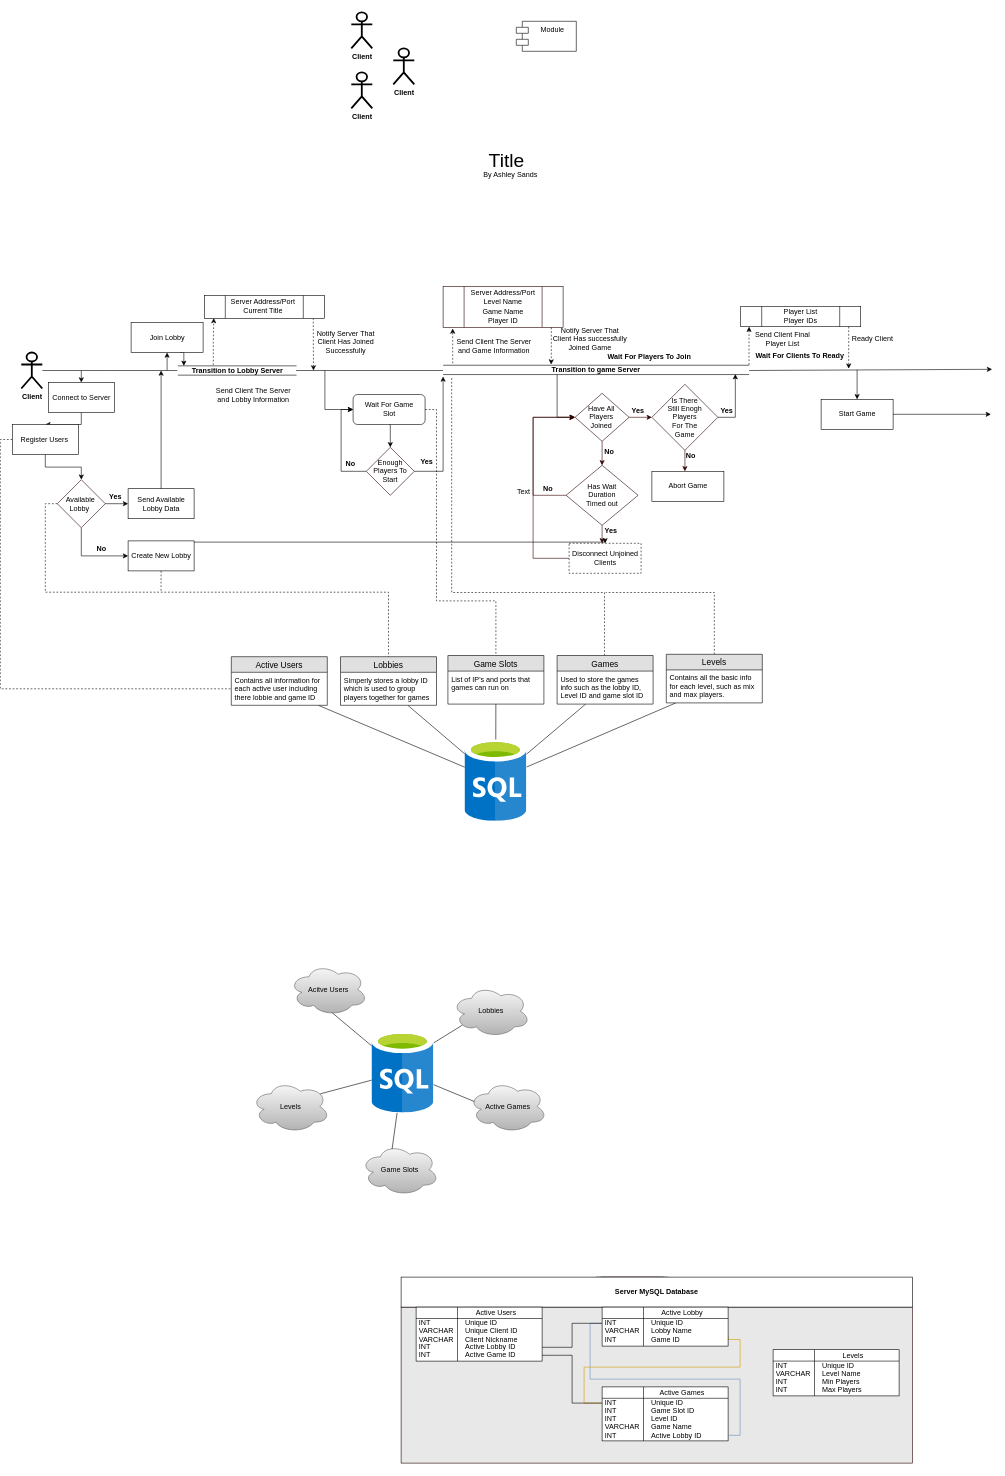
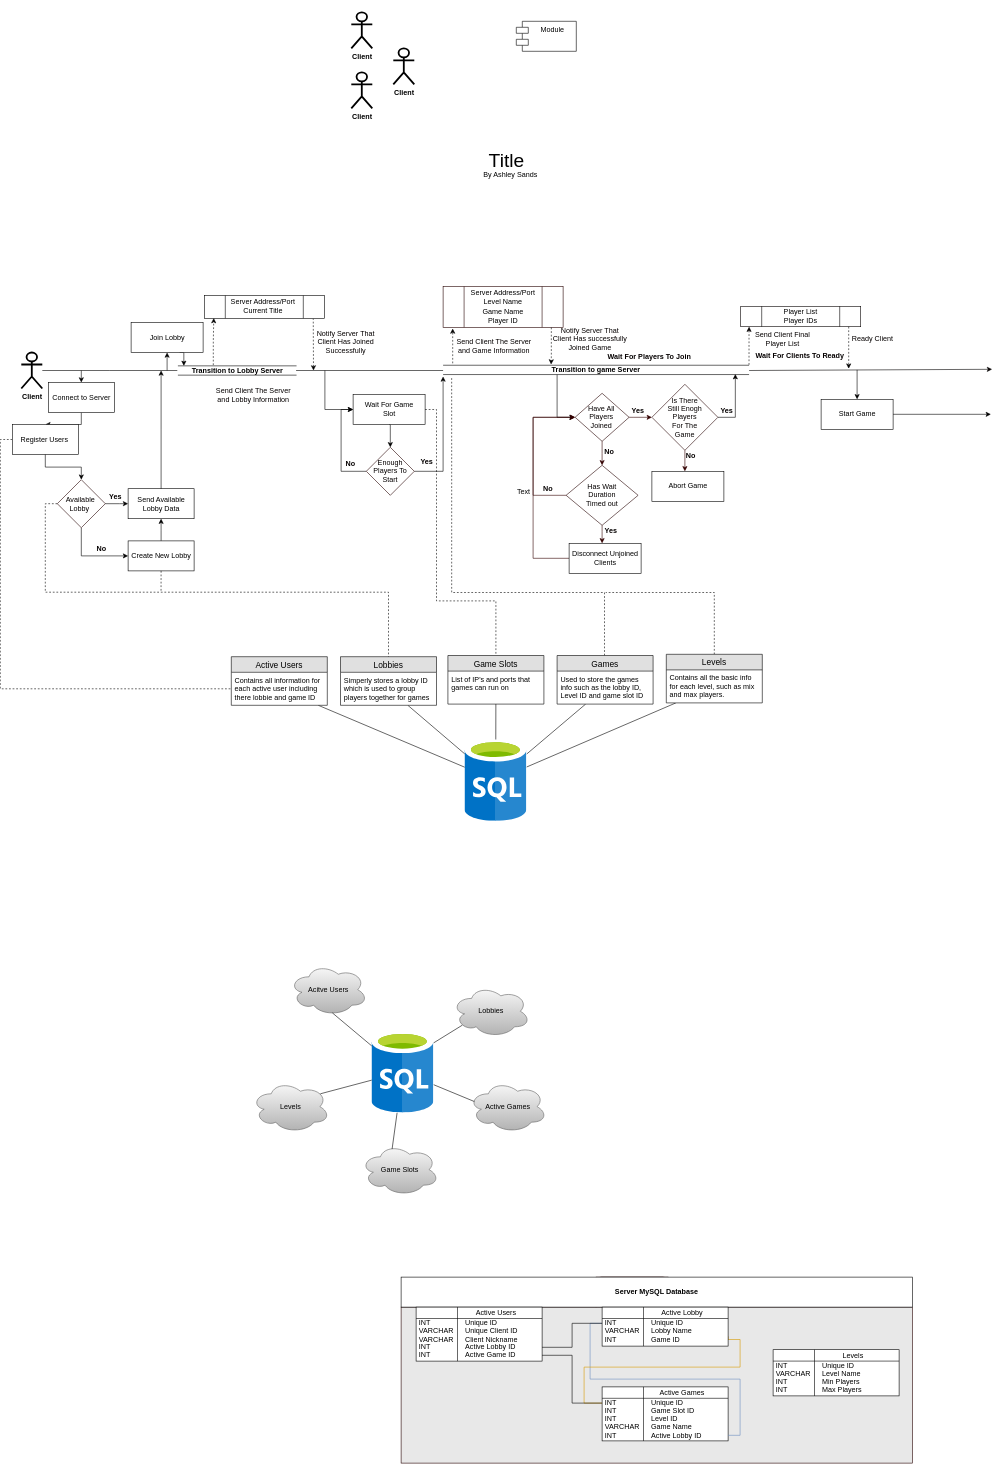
- <mxCell id="6" value="Wait For Game&lt;br&gt;Slot" style="html=1;strokeWidth=1;align=center;rounded=1;" parent="1" vertex="1"><mxGeometry x="588" y="657" width="120" height="50" as="geometry" /></mxCell>
+ <mxCell id="6" value="Wait For Game&lt;br&gt;Slot" style="html=1;strokeWidth=1;align=center;" parent="1" vertex="1"><mxGeometry x="588" y="657" width="120" height="50" as="geometry" /></mxCell>
- <mxCell id="170" style="edgeStyle=elbowEdgeStyle;rounded=0;orthogonalLoop=1;jettySize=auto;elbow=vertical;html=1;exitX=0.5;exitY=0;exitDx=0;exitDy=0;startArrow=none;startFill=0;endArrow=classic;endFill=1;strokeColor=#000000;fontColor=#050000;" parent="162" source="171" target="28" edge="1"><mxGeometry relative="1" as="geometry"><mxPoint x="268" y="642" as="targetPoint" /></mxGeometry></mxCell>
+ <mxCell id="170" style="edgeStyle=elbowEdgeStyle;rounded=0;orthogonalLoop=1;jettySize=auto;elbow=vertical;html=1;exitX=0.5;exitY=0;exitDx=0;exitDy=0;startArrow=none;startFill=0;endArrow=classic;endFill=1;strokeColor=#000000;fontColor=#050000;" parent="162" source="171" target="117" edge="1"><mxGeometry relative="1" as="geometry"><mxPoint x="268" y="642" as="targetPoint" /></mxGeometry></mxCell>
- <mxCell id="28" value="Disconnect Unjoined &lt;br&gt;Clients" style="html=1;strokeWidth=1;align=center;dashed=1;" parent="1" vertex="1"><mxGeometry x="948" y="905" width="120" height="50" as="geometry" /></mxCell>
+ <mxCell id="28" value="Disconnect Unjoined &lt;br&gt;Clients" style="html=1;strokeWidth=1;align=center;" parent="1" vertex="1"><mxGeometry x="948" y="905" width="120" height="50" as="geometry" /></mxCell>
